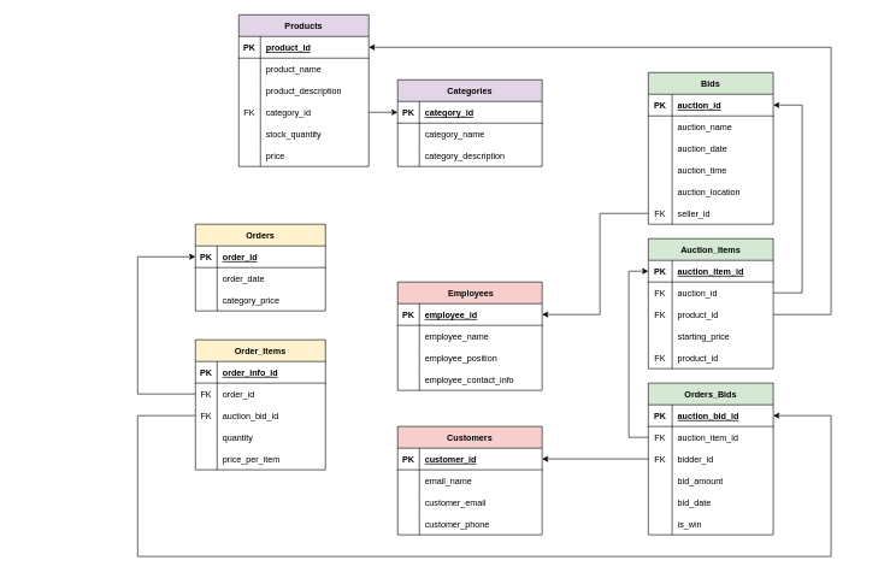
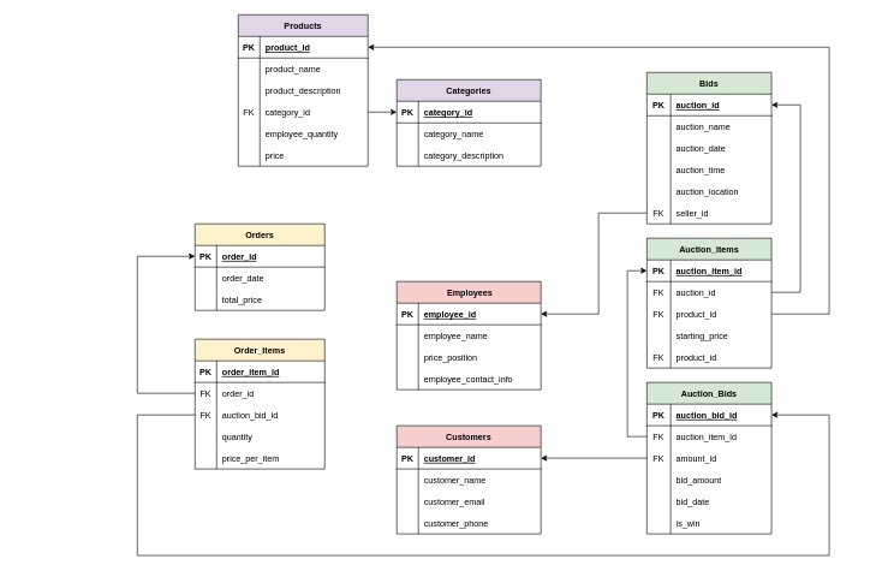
- <mxCell id="27" value="stock_quantity" style="shape=partialRectangle;connectable=0;fillColor=none;top=0;left=0;bottom=0;right=0;align=left;spacingLeft=6;overflow=hidden;" parent="25" vertex="1"><mxGeometry x="30" width="150" height="30" as="geometry"><mxRectangle width="150" height="30" as="alternateBounds" /></mxGeometry></mxCell>
+ <mxCell id="27" value="employee_quantity" style="shape=partialRectangle;connectable=0;fillColor=none;top=0;left=0;bottom=0;right=0;align=left;spacingLeft=6;overflow=hidden;" parent="25" vertex="1"><mxGeometry x="30" width="150" height="30" as="geometry"><mxRectangle width="150" height="30" as="alternateBounds" /></mxGeometry></mxCell>
- <mxCell id="11" value="category_price" style="shape=partialRectangle;connectable=0;fillColor=none;top=0;left=0;bottom=0;right=0;align=left;spacingLeft=6;overflow=hidden;" parent="9" vertex="1"><mxGeometry x="30" width="150" height="30" as="geometry"><mxRectangle width="150" height="30" as="alternateBounds" /></mxGeometry></mxCell>
+ <mxCell id="11" value="total_price" style="shape=partialRectangle;connectable=0;fillColor=none;top=0;left=0;bottom=0;right=0;align=left;spacingLeft=6;overflow=hidden;" parent="9" vertex="1"><mxGeometry x="30" width="150" height="30" as="geometry"><mxRectangle width="150" height="30" as="alternateBounds" /></mxGeometry></mxCell>
- <mxCell id="40" value="employee_position" style="shape=partialRectangle;connectable=0;fillColor=none;top=0;left=0;bottom=0;right=0;align=left;spacingLeft=6;overflow=hidden;" parent="38" vertex="1"><mxGeometry x="30" width="170" height="30" as="geometry"><mxRectangle width="170" height="30" as="alternateBounds" /></mxGeometry></mxCell>
+ <mxCell id="40" value="price_position" style="shape=partialRectangle;connectable=0;fillColor=none;top=0;left=0;bottom=0;right=0;align=left;spacingLeft=6;overflow=hidden;" parent="38" vertex="1"><mxGeometry x="30" width="170" height="30" as="geometry"><mxRectangle width="170" height="30" as="alternateBounds" /></mxGeometry></mxCell>
- <mxCell id="47" value="order_info_id" style="shape=partialRectangle;connectable=0;fillColor=none;top=0;left=0;bottom=0;right=0;align=left;spacingLeft=6;fontStyle=5;overflow=hidden;" parent="45" vertex="1"><mxGeometry x="30" width="150" height="30" as="geometry"><mxRectangle width="150" height="30" as="alternateBounds" /></mxGeometry></mxCell>
+ <mxCell id="47" value="order_item_id" style="shape=partialRectangle;connectable=0;fillColor=none;top=0;left=0;bottom=0;right=0;align=left;spacingLeft=6;fontStyle=5;overflow=hidden;" parent="45" vertex="1"><mxGeometry x="30" width="150" height="30" as="geometry"><mxRectangle width="150" height="30" as="alternateBounds" /></mxGeometry></mxCell>
- <mxCell id="120" value="Orders_Bids" style="shape=table;startSize=30;container=1;collapsible=1;childLayout=tableLayout;fixedRows=1;rowLines=0;fontStyle=1;align=center;resizeLast=1;fillColor=#D5E8D4;" parent="1" vertex="1"><mxGeometry x="897" y="530" width="173" height="210" as="geometry" /></mxCell>
+ <mxCell id="120" value="Auction_Bids" style="shape=table;startSize=30;container=1;collapsible=1;childLayout=tableLayout;fixedRows=1;rowLines=0;fontStyle=1;align=center;resizeLast=1;fillColor=#D5E8D4;" parent="1" vertex="1"><mxGeometry x="897" y="530" width="173" height="210" as="geometry" /></mxCell>
- <mxCell id="129" value="bidder_id" style="shape=partialRectangle;connectable=0;fillColor=none;top=0;left=0;bottom=0;right=0;align=left;spacingLeft=6;overflow=hidden;" parent="127" vertex="1"><mxGeometry x="33" width="140" height="30" as="geometry"><mxRectangle width="140" height="30" as="alternateBounds" /></mxGeometry></mxCell>
+ <mxCell id="129" value="amount_id" style="shape=partialRectangle;connectable=0;fillColor=none;top=0;left=0;bottom=0;right=0;align=left;spacingLeft=6;overflow=hidden;" parent="127" vertex="1"><mxGeometry x="33" width="140" height="30" as="geometry"><mxRectangle width="140" height="30" as="alternateBounds" /></mxGeometry></mxCell>
- <mxCell id="66" value="email_name" style="shape=partialRectangle;connectable=0;fillColor=none;top=0;left=0;bottom=0;right=0;align=left;spacingLeft=6;overflow=hidden;" parent="64" vertex="1"><mxGeometry x="30" width="170" height="30" as="geometry"><mxRectangle width="170" height="30" as="alternateBounds" /></mxGeometry></mxCell>
+ <mxCell id="66" value="customer_name" style="shape=partialRectangle;connectable=0;fillColor=none;top=0;left=0;bottom=0;right=0;align=left;spacingLeft=6;overflow=hidden;" parent="64" vertex="1"><mxGeometry x="30" width="170" height="30" as="geometry"><mxRectangle width="170" height="30" as="alternateBounds" /></mxGeometry></mxCell>
